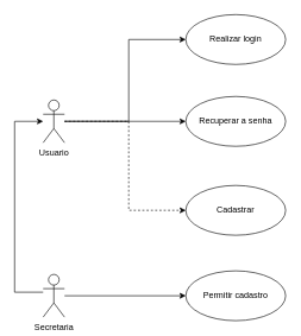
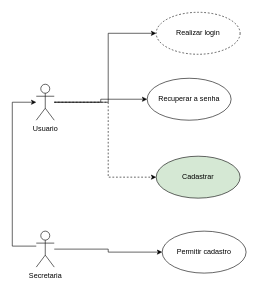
- <mxCell id="6" value="Realizar login" style="ellipse;whiteSpace=wrap;html=1;" vertex="1" parent="1"><mxGeometry x="260" y="20" width="140" height="70" as="geometry" /></mxCell>
+ <mxCell id="6" value="Realizar login" style="ellipse;whiteSpace=wrap;html=1;dashed=1;" vertex="1" parent="1"><mxGeometry x="260" y="20" width="140" height="70" as="geometry" /></mxCell>
- <mxCell id="7" value="Recuperar a senha" style="ellipse;whiteSpace=wrap;html=1;" vertex="1" parent="1"><mxGeometry x="260" y="135" width="140" height="70" as="geometry" /></mxCell>
+ <mxCell id="7" value="Recuperar a senha" style="ellipse;whiteSpace=wrap;html=1;" vertex="1" parent="1"><mxGeometry x="245" y="130" width="140" height="70" as="geometry" /></mxCell>
- <mxCell id="8" value="Cadastrar" style="ellipse;whiteSpace=wrap;html=1;" vertex="1" parent="1"><mxGeometry x="260" y="260" width="140" height="70" as="geometry" /></mxCell>
+ <mxCell id="8" value="Cadastrar" style="ellipse;whiteSpace=wrap;html=1;fillColor=#d5e8d4;" vertex="1" parent="1"><mxGeometry x="260" y="260" width="140" height="70" as="geometry" /></mxCell>
- <mxCell id="12" value="Permitir cadastro" style="ellipse;whiteSpace=wrap;html=1;" vertex="1" parent="1"><mxGeometry x="260" y="380" width="140" height="70" as="geometry" /></mxCell>
+ <mxCell id="12" value="Permitir cadastro" style="ellipse;whiteSpace=wrap;html=1;" vertex="1" parent="1"><mxGeometry x="270" y="385" width="140" height="70" as="geometry" /></mxCell>
